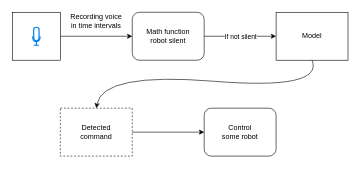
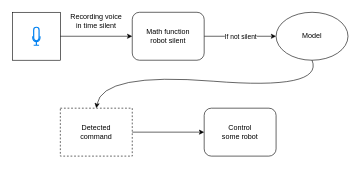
- <mxCell id="5" value="Recording voice&lt;div&gt;in time intervals&lt;/div&gt;" style="text;html=1;align=center;verticalAlign=middle;whiteSpace=wrap;rounded=0;" vertex="1" parent="1"><mxGeometry x="100" y="20" width="120" height="30" as="geometry" /></mxCell>
+ <mxCell id="5" value="Recording voice&lt;div&gt;in time silent&lt;/div&gt;" style="text;html=1;align=center;verticalAlign=middle;whiteSpace=wrap;rounded=0;" vertex="1" parent="1"><mxGeometry x="100" y="20" width="120" height="30" as="geometry" /></mxCell>
- <mxCell id="8" value="Model" style="rounded=0;whiteSpace=wrap;html=1;" vertex="1" parent="1"><mxGeometry x="460" y="20" width="120" height="80" as="geometry" /></mxCell>
+ <mxCell id="8" value="Model" style="ellipse;whiteSpace=wrap;html=1;" vertex="1" parent="1"><mxGeometry x="460" y="20" width="120" height="80" as="geometry" /></mxCell>
